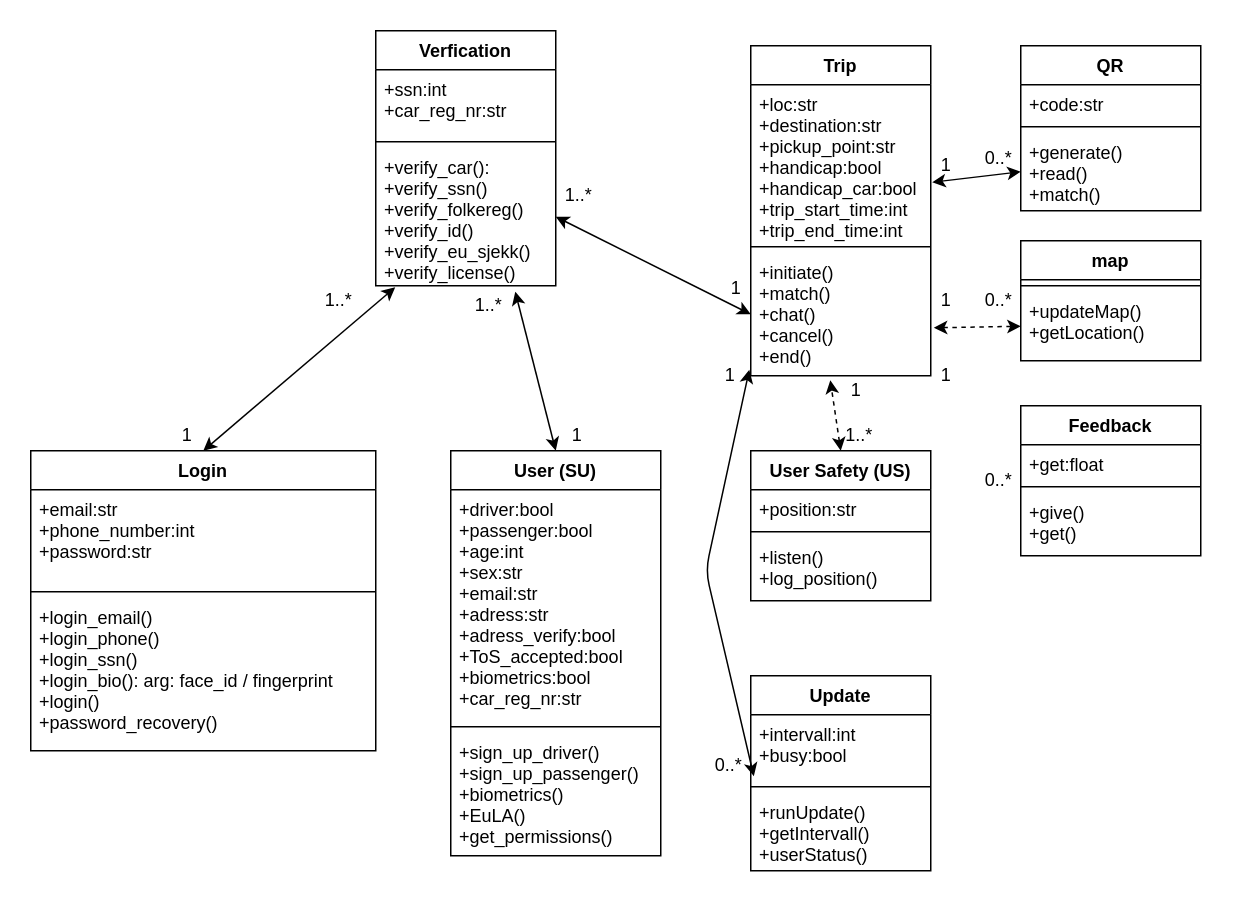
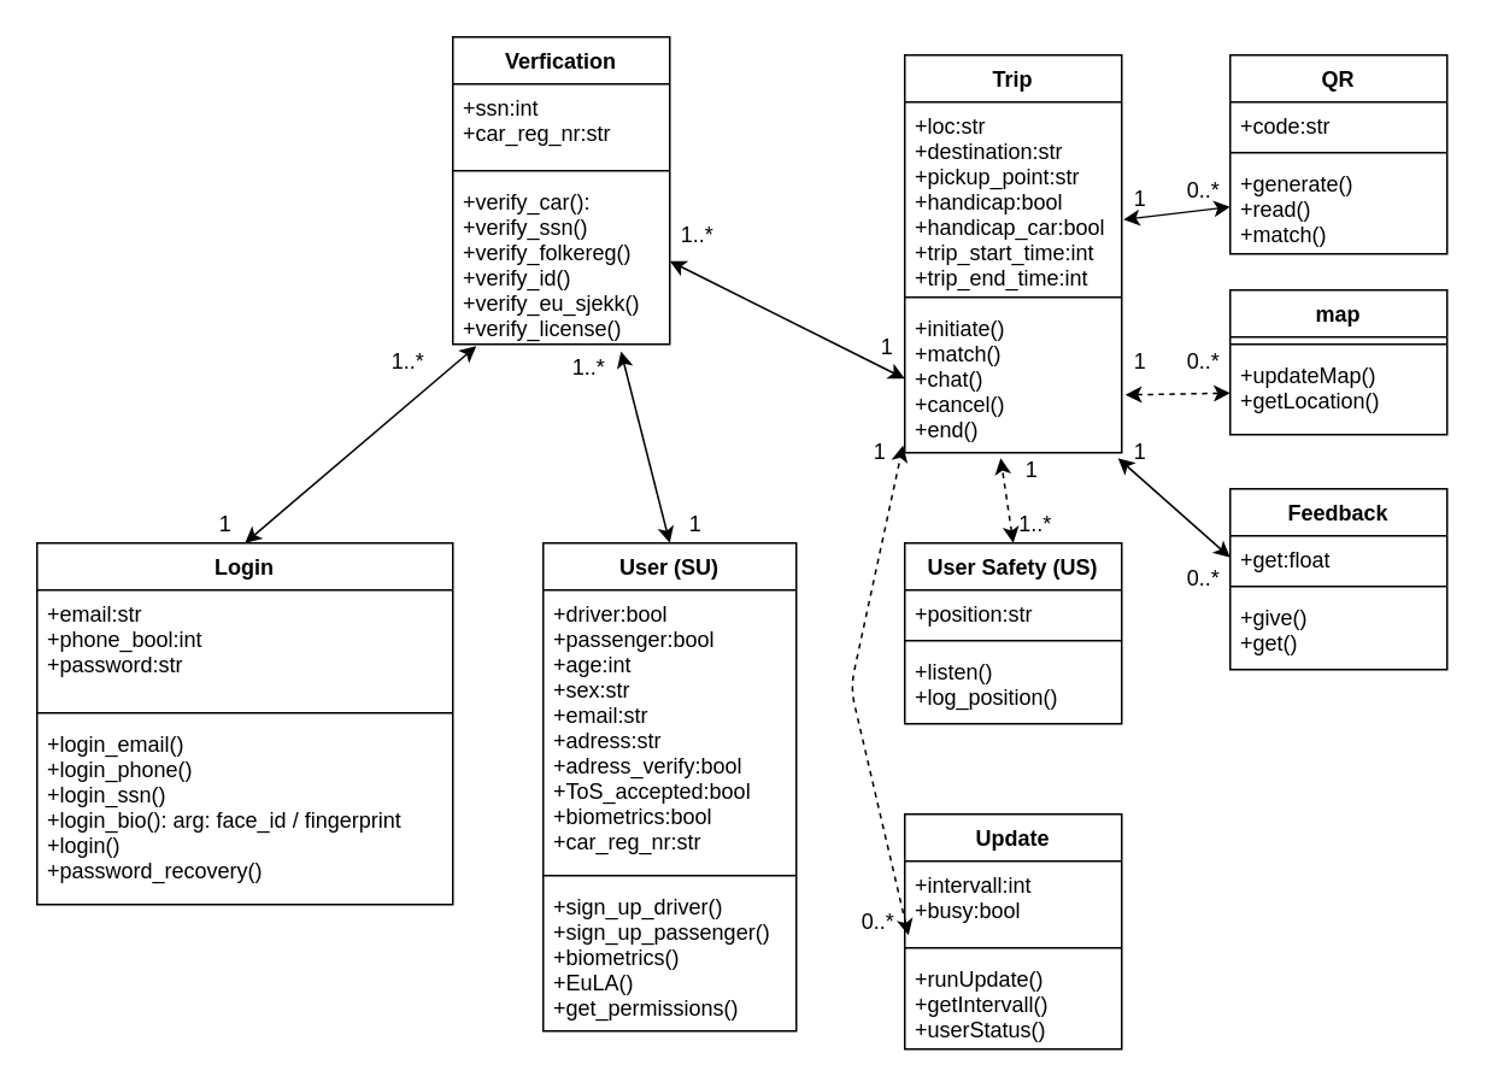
+ <mxCell id="39" value="" style="endArrow=classic;startArrow=classic;html=1;entryX=0;entryY=0.5;entryDx=0;entryDy=0;exitX=0.983;exitY=1.037;exitDx=0;exitDy=0;exitPerimeter=0;" edge="1" parent="1" source="25" target="12"><mxGeometry width="50" height="50" relative="1" as="geometry"><mxPoint x="460" y="290" as="sourcePoint" /><mxPoint x="510" y="240" as="targetPoint" /></mxGeometry></mxCell>
- <mxCell id="3" value="+email:str&#10;+phone_number:int&#10;+password:str&#10;" style="text;strokeColor=none;fillColor=none;align=left;verticalAlign=top;spacingLeft=4;spacingRight=4;overflow=hidden;rotatable=0;points=[[0,0.5],[1,0.5]];portConstraint=eastwest;" vertex="1" parent="2"><mxGeometry y="26" width="230" height="64" as="geometry" /></mxCell>
+ <mxCell id="3" value="+email:str&#10;+phone_bool:int&#10;+password:str&#10;" style="text;strokeColor=none;fillColor=none;align=left;verticalAlign=top;spacingLeft=4;spacingRight=4;overflow=hidden;rotatable=0;points=[[0,0.5],[1,0.5]];portConstraint=eastwest;" vertex="1" parent="2"><mxGeometry y="26" width="230" height="64" as="geometry" /></mxCell>
- <mxCell id="59" value="" style="endArrow=classic;startArrow=classic;html=1;exitX=0.017;exitY=0.932;exitDx=0;exitDy=0;exitPerimeter=0;entryX=-0.008;entryY=0.951;entryDx=0;entryDy=0;entryPerimeter=0;" edge="1" parent="1" source="56" target="25"><mxGeometry width="50" height="50" relative="1" as="geometry"><mxPoint x="680" y="560" as="sourcePoint" /><mxPoint x="730" y="510" as="targetPoint" /><Array as="points"><mxPoint x="470" y="380" /></Array></mxGeometry></mxCell>
+ <mxCell id="59" value="" style="endArrow=classic;startArrow=classic;html=1;exitX=0.017;exitY=0.932;exitDx=0;exitDy=0;exitPerimeter=0;entryX=-0.008;entryY=0.951;entryDx=0;entryDy=0;entryPerimeter=0;dashed=1;" edge="1" parent="1" source="56" target="25"><mxGeometry width="50" height="50" relative="1" as="geometry"><mxPoint x="680" y="560" as="sourcePoint" /><mxPoint x="730" y="510" as="targetPoint" /><Array as="points"><mxPoint x="470" y="380" /></Array></mxGeometry></mxCell>
